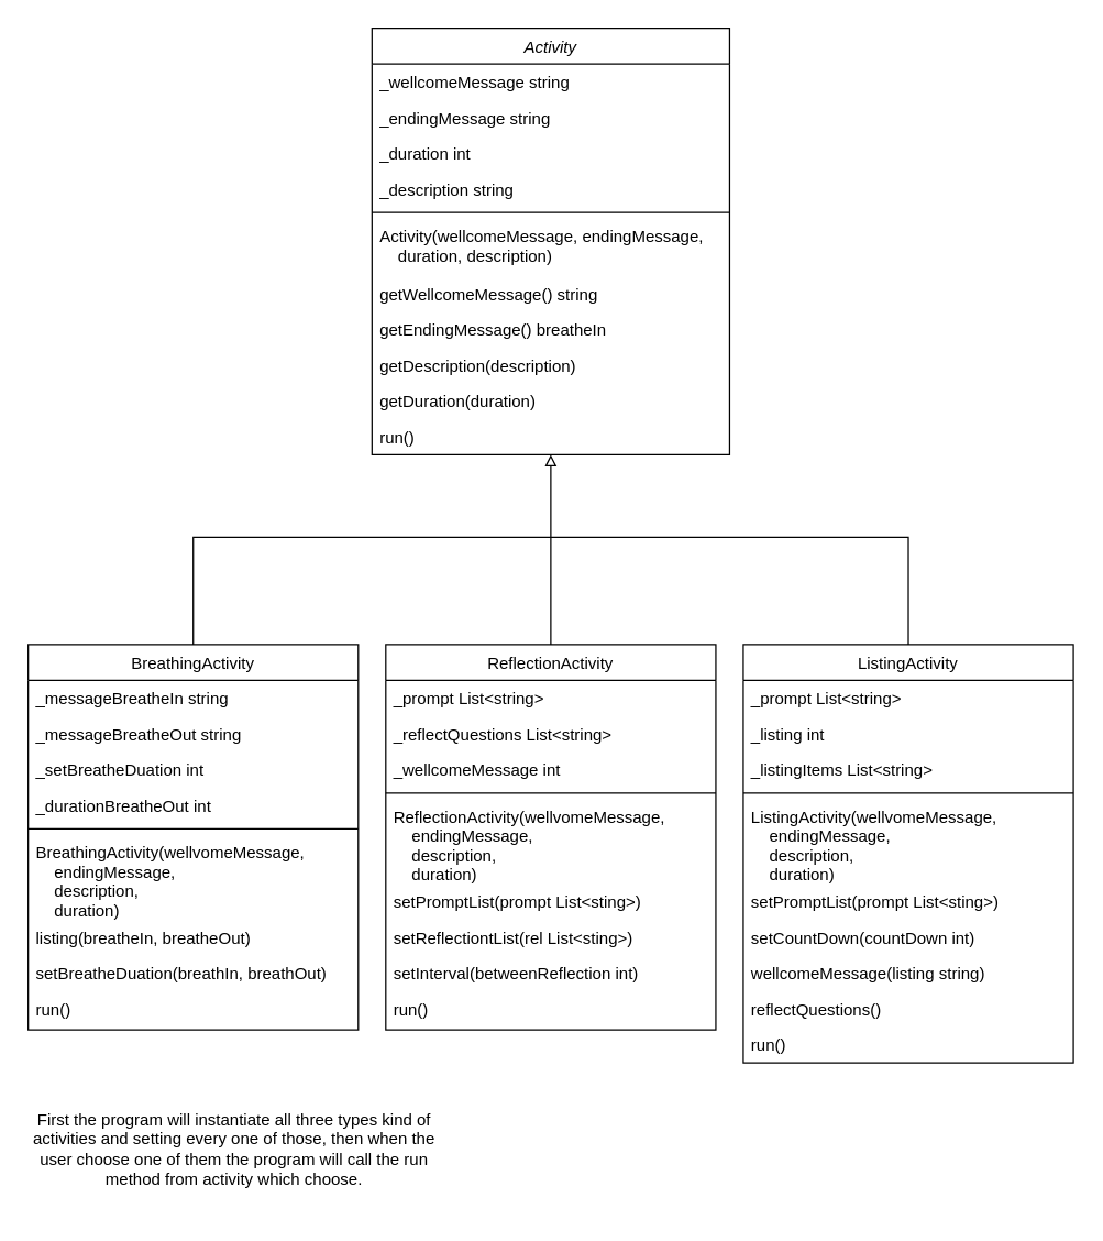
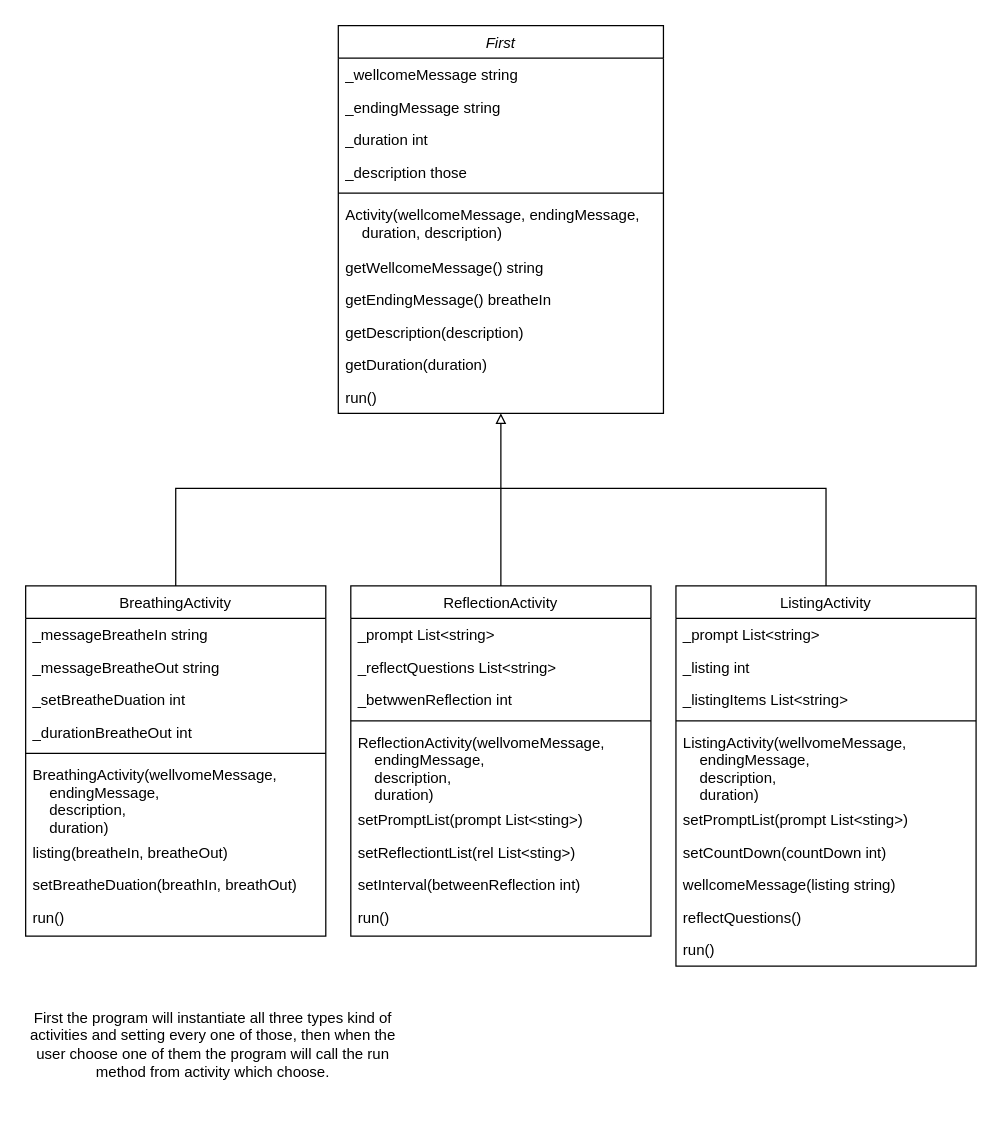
- <mxCell id="2" value="Activity" style="swimlane;fontStyle=2;align=center;verticalAlign=top;childLayout=stackLayout;horizontal=1;startSize=26;horizontalStack=0;resizeParent=1;resizeLast=0;collapsible=1;marginBottom=0;rounded=0;shadow=0;strokeWidth=1;" parent="1" vertex="1"><mxGeometry x="270" y="20" width="260" height="310" as="geometry"><mxRectangle x="230" y="140" width="160" height="26" as="alternateBounds" /></mxGeometry></mxCell>
+ <mxCell id="2" value="First" style="swimlane;fontStyle=2;align=center;verticalAlign=top;childLayout=stackLayout;horizontal=1;startSize=26;horizontalStack=0;resizeParent=1;resizeLast=0;collapsible=1;marginBottom=0;rounded=0;shadow=0;strokeWidth=1;" parent="1" vertex="1"><mxGeometry x="270" y="20" width="260" height="310" as="geometry"><mxRectangle x="230" y="140" width="160" height="26" as="alternateBounds" /></mxGeometry></mxCell>
- <mxCell id="6" value="_description string" style="text;align=left;verticalAlign=top;spacingLeft=4;spacingRight=4;overflow=hidden;rotatable=0;points=[[0,0.5],[1,0.5]];portConstraint=eastwest;rounded=0;shadow=0;html=0;" parent="2" vertex="1"><mxGeometry y="104" width="260" height="26" as="geometry" /></mxCell>
+ <mxCell id="6" value="_description those" style="text;align=left;verticalAlign=top;spacingLeft=4;spacingRight=4;overflow=hidden;rotatable=0;points=[[0,0.5],[1,0.5]];portConstraint=eastwest;rounded=0;shadow=0;html=0;" parent="2" vertex="1"><mxGeometry y="104" width="260" height="26" as="geometry" /></mxCell>
- <mxCell id="29" value="_wellcomeMessage int" style="text;align=left;verticalAlign=top;spacingLeft=4;spacingRight=4;overflow=hidden;rotatable=0;points=[[0,0.5],[1,0.5]];portConstraint=eastwest;" parent="26" vertex="1"><mxGeometry y="78" width="240" height="26" as="geometry" /></mxCell>
+ <mxCell id="29" value="_betwwenReflection int" style="text;align=left;verticalAlign=top;spacingLeft=4;spacingRight=4;overflow=hidden;rotatable=0;points=[[0,0.5],[1,0.5]];portConstraint=eastwest;" parent="26" vertex="1"><mxGeometry y="78" width="240" height="26" as="geometry" /></mxCell>
